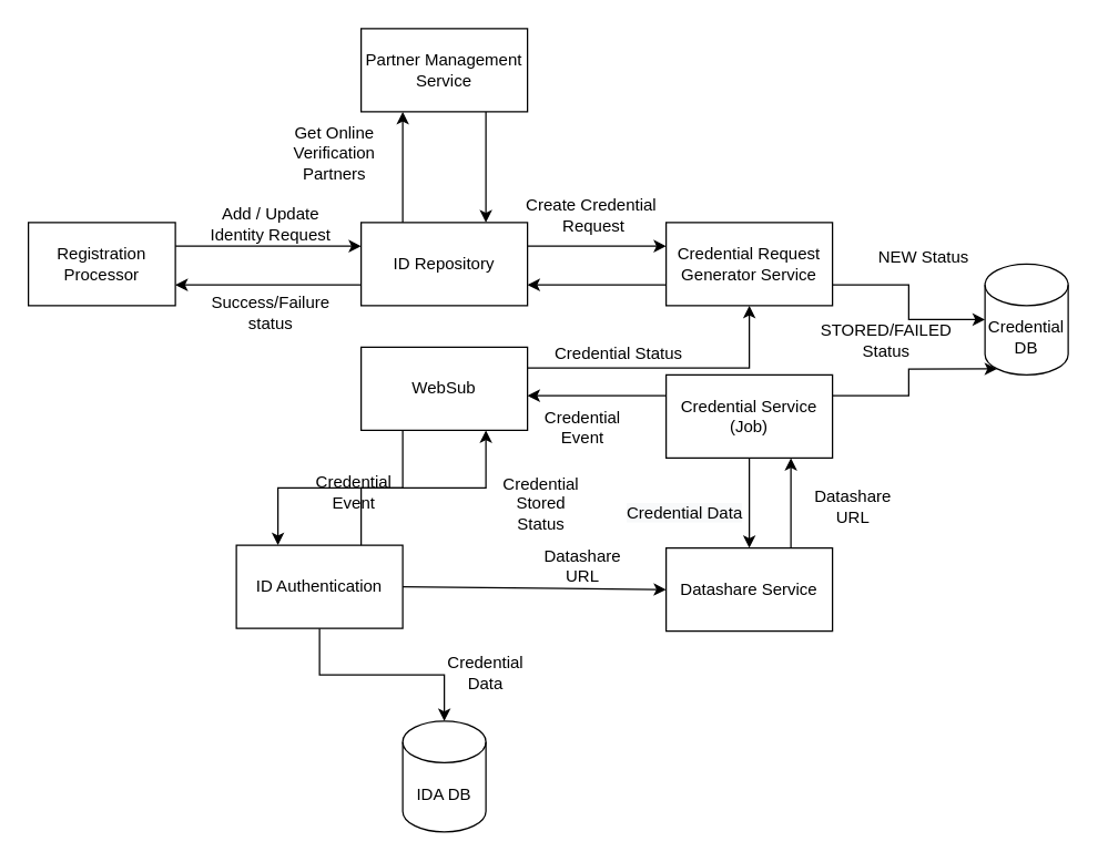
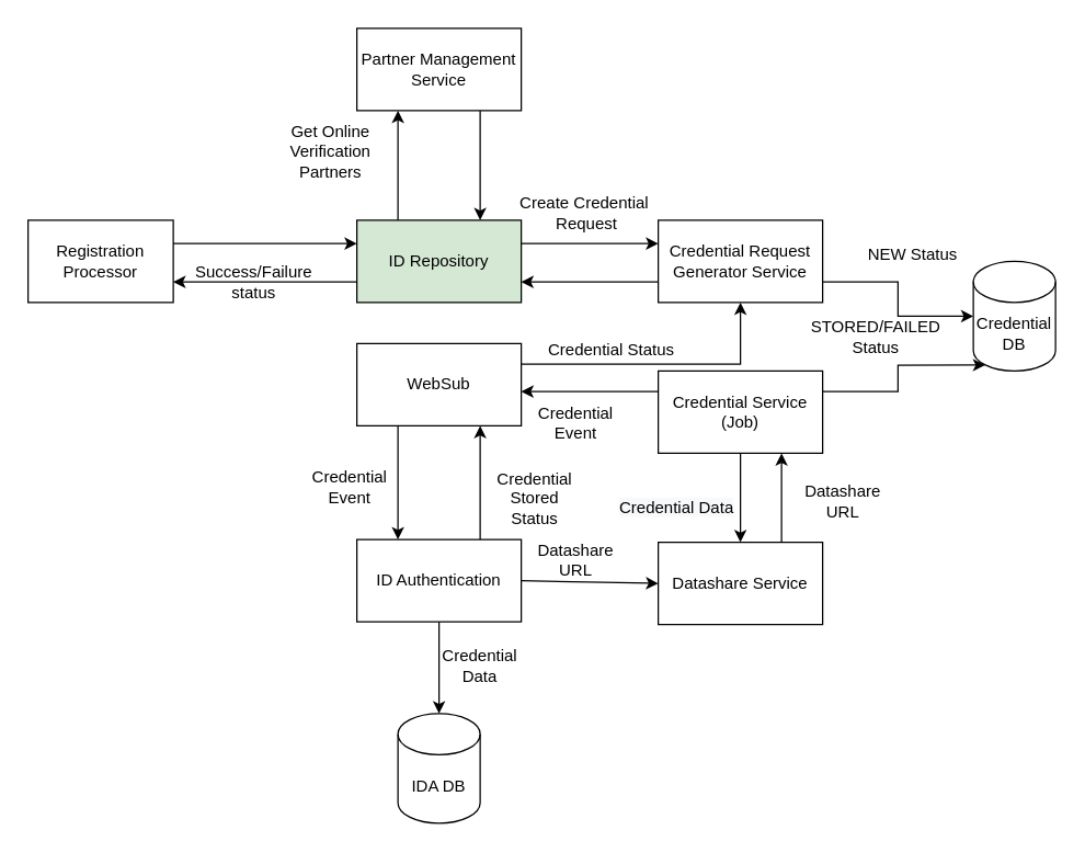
- <mxCell id="21" value="Add / Update Identity Request" style="text;html=1;strokeColor=none;fillColor=none;align=center;verticalAlign=middle;whiteSpace=wrap;rounded=0;" parent="1" vertex="1"><mxGeometry x="150" y="146" width="90" height="30" as="geometry" /></mxCell>
- <mxCell id="9" value="ID Repository" style="rounded=0;whiteSpace=wrap;html=1;" parent="1" vertex="1"><mxGeometry x="260" y="160" width="120" height="60" as="geometry" /></mxCell>
+ <mxCell id="9" value="ID Repository" style="rounded=0;whiteSpace=wrap;html=1;fillColor=#d5e8d4;" parent="1" vertex="1"><mxGeometry x="260" y="160" width="120" height="60" as="geometry" /></mxCell>
- <mxCell id="25" value="Success/Failure&lt;br&gt;status" style="text;html=1;strokeColor=none;fillColor=none;align=center;verticalAlign=middle;whiteSpace=wrap;rounded=0;" parent="1" vertex="1"><mxGeometry x="165" y="210" width="60" height="30" as="geometry" /></mxCell>
+ <mxCell id="25" value="Success/Failure&lt;br&gt;status" style="text;html=1;strokeColor=none;fillColor=none;align=center;verticalAlign=middle;whiteSpace=wrap;rounded=0;" parent="1" vertex="1"><mxGeometry x="155" y="190" width="60" height="30" as="geometry" /></mxCell>
- <mxCell id="20" value="ID Authentication" style="rounded=0;whiteSpace=wrap;html=1;" parent="1" vertex="1"><mxGeometry x="170" y="393" width="120" height="60" as="geometry" /></mxCell>
+ <mxCell id="20" value="ID Authentication" style="rounded=0;whiteSpace=wrap;html=1;" parent="1" vertex="1"><mxGeometry x="260" y="393" width="120" height="60" as="geometry" /></mxCell>
